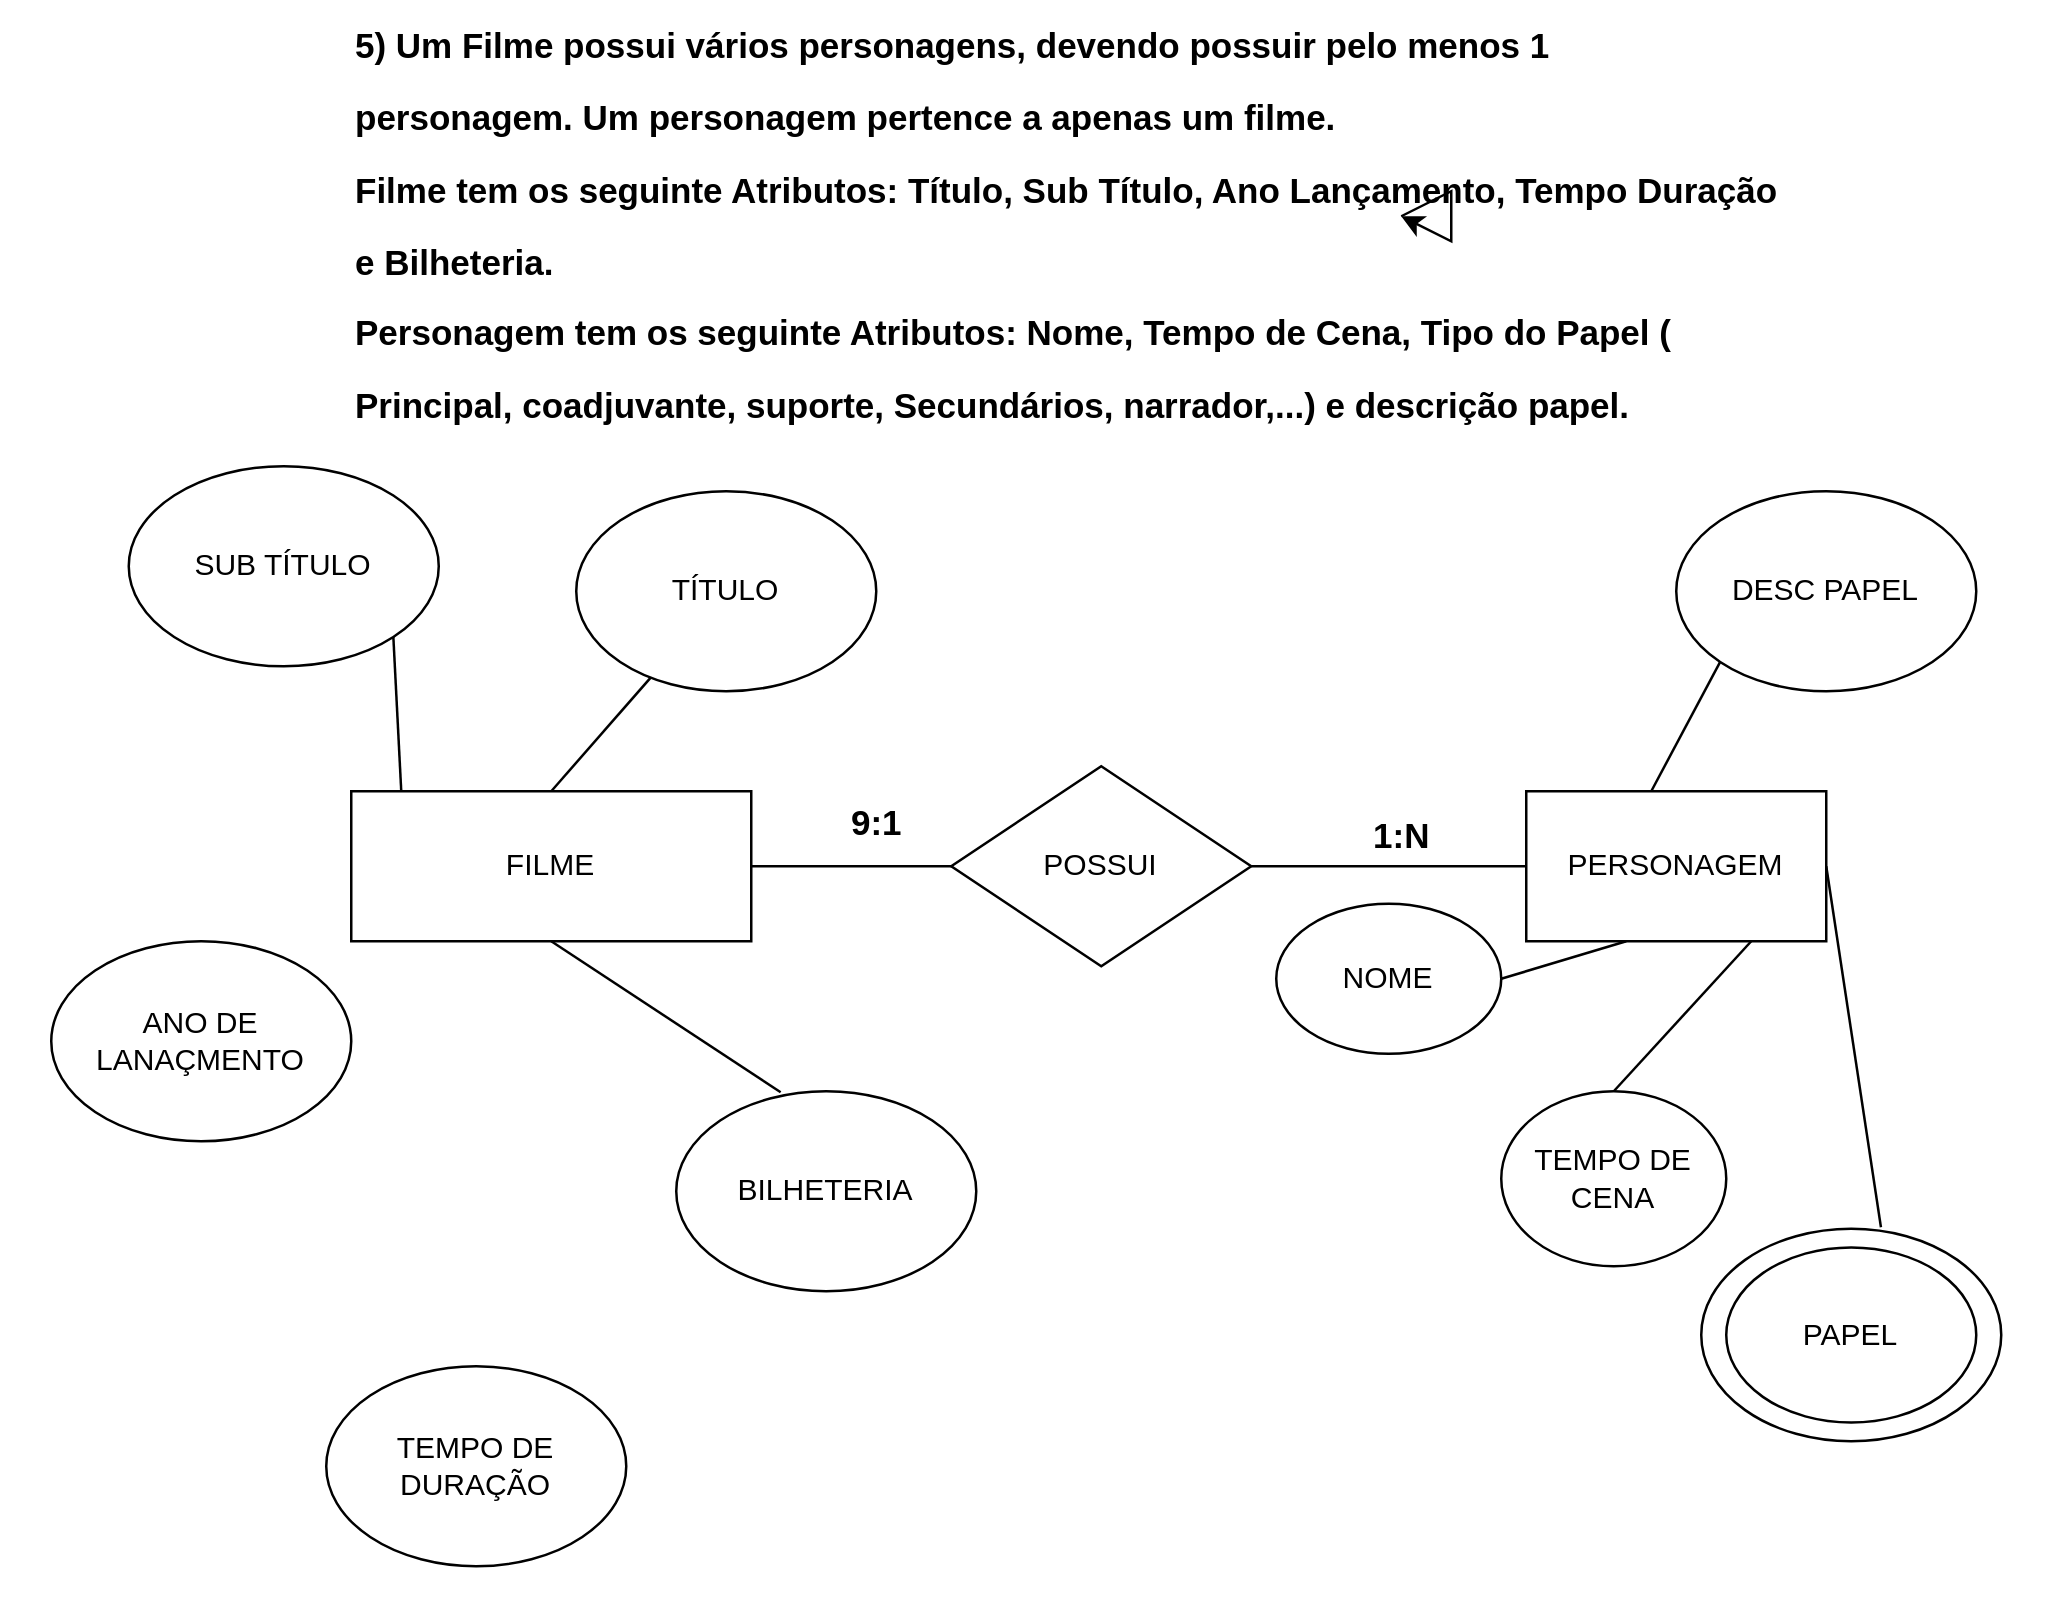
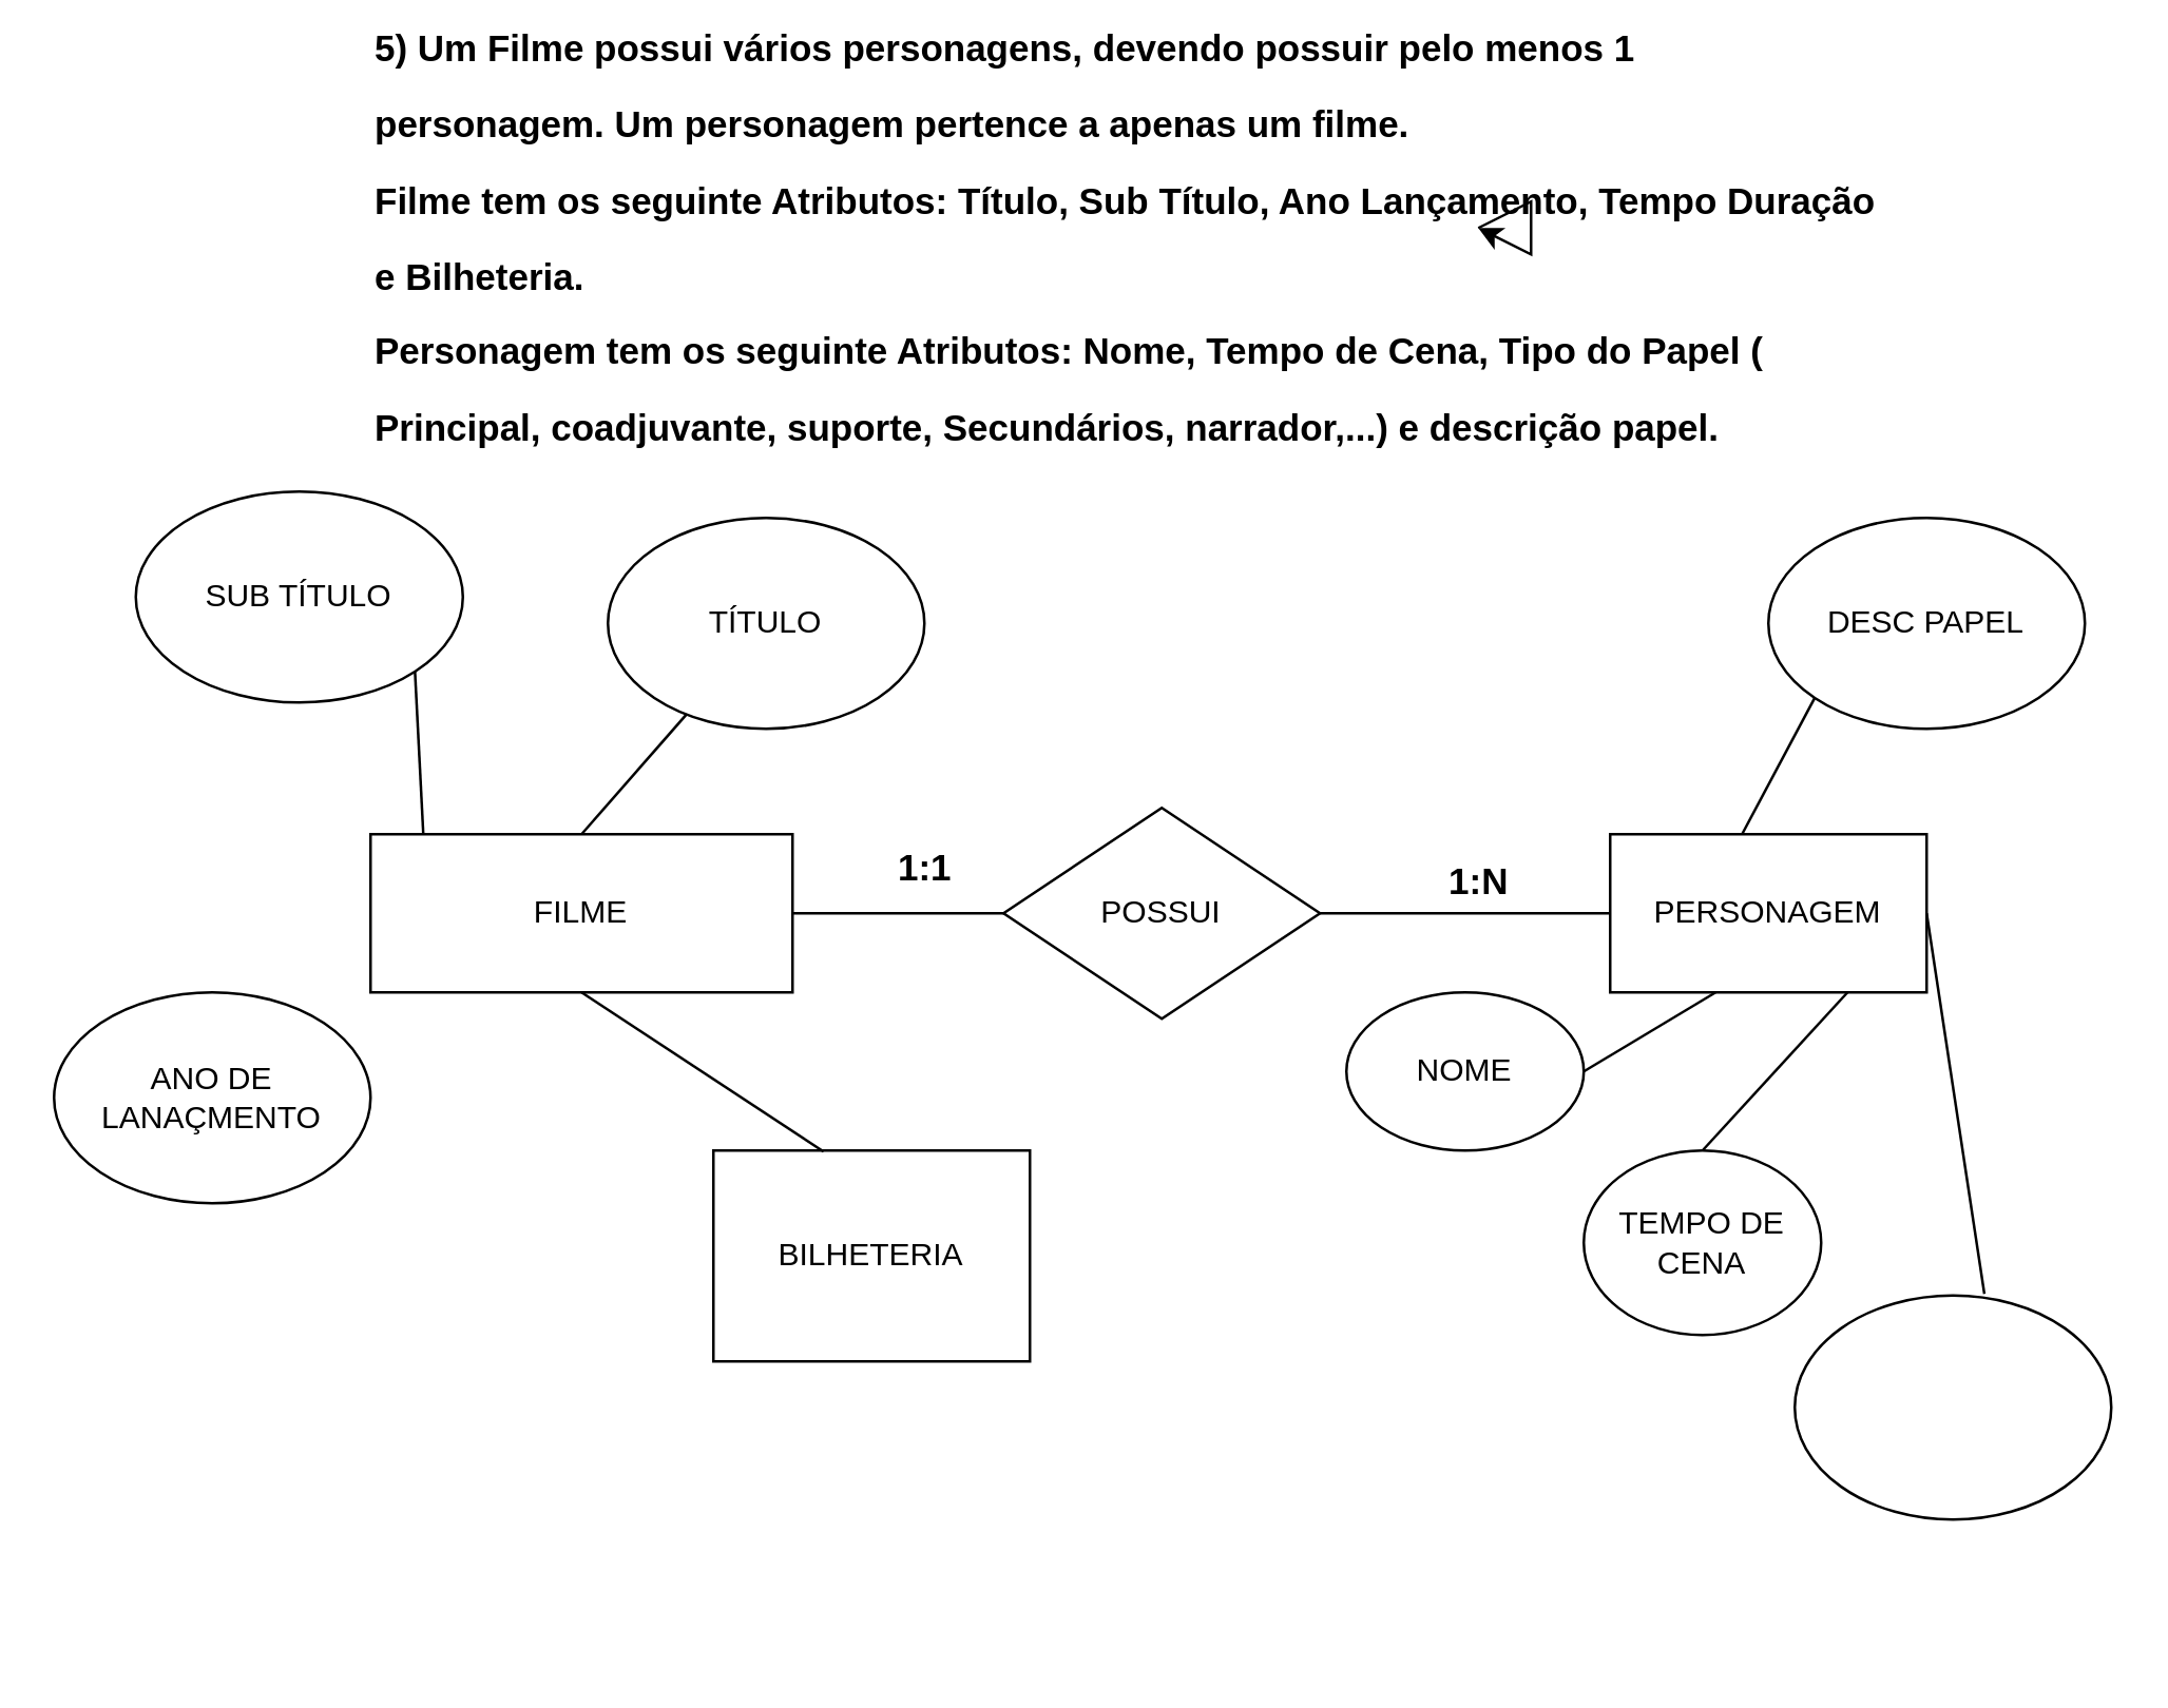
- <mxCell id="9" value="&lt;font style=&quot;font-size: 14px;&quot;&gt;9:1&lt;/font&gt;" style="text;strokeColor=none;fillColor=none;html=1;fontSize=24;fontStyle=1;verticalAlign=middle;align=center;" vertex="1" parent="1"><mxGeometry x="300" y="240" width="100" height="40" as="geometry" /></mxCell>
+ <mxCell id="9" value="&lt;font style=&quot;font-size: 14px;&quot;&gt;1:1&lt;/font&gt;" style="text;strokeColor=none;fillColor=none;html=1;fontSize=24;fontStyle=1;verticalAlign=middle;align=center;" vertex="1" parent="1"><mxGeometry x="300" y="240" width="100" height="40" as="geometry" /></mxCell>
- <mxCell id="10" value="NOME" style="ellipse;whiteSpace=wrap;html=1;" vertex="1" parent="1"><mxGeometry x="510" y="295" width="90" height="60" as="geometry" /></mxCell>
+ <mxCell id="10" value="NOME" style="ellipse;whiteSpace=wrap;html=1;" vertex="1" parent="1"><mxGeometry x="510" y="310" width="90" height="60" as="geometry" /></mxCell>
- <mxCell id="24" value="BILHETERIA" style="ellipse;whiteSpace=wrap;html=1;" vertex="1" parent="1"><mxGeometry x="270" y="370" width="120" height="80" as="geometry" /></mxCell>
+ <mxCell id="24" value="BILHETERIA" style="whiteSpace=wrap;html=1;rounded=0;" vertex="1" parent="1"><mxGeometry x="270" y="370" width="120" height="80" as="geometry" /></mxCell>
- <mxCell id="14" value="PAPEL" style="ellipse;whiteSpace=wrap;html=1;" vertex="1" parent="1"><mxGeometry x="690" y="432.5" width="100" height="70" as="geometry" /></mxCell>
- <mxCell id="20" value="TEMPO DE DURAÇÃO" style="ellipse;whiteSpace=wrap;html=1;" vertex="1" parent="1"><mxGeometry x="130" y="480" width="120" height="80" as="geometry" /></mxCell>
